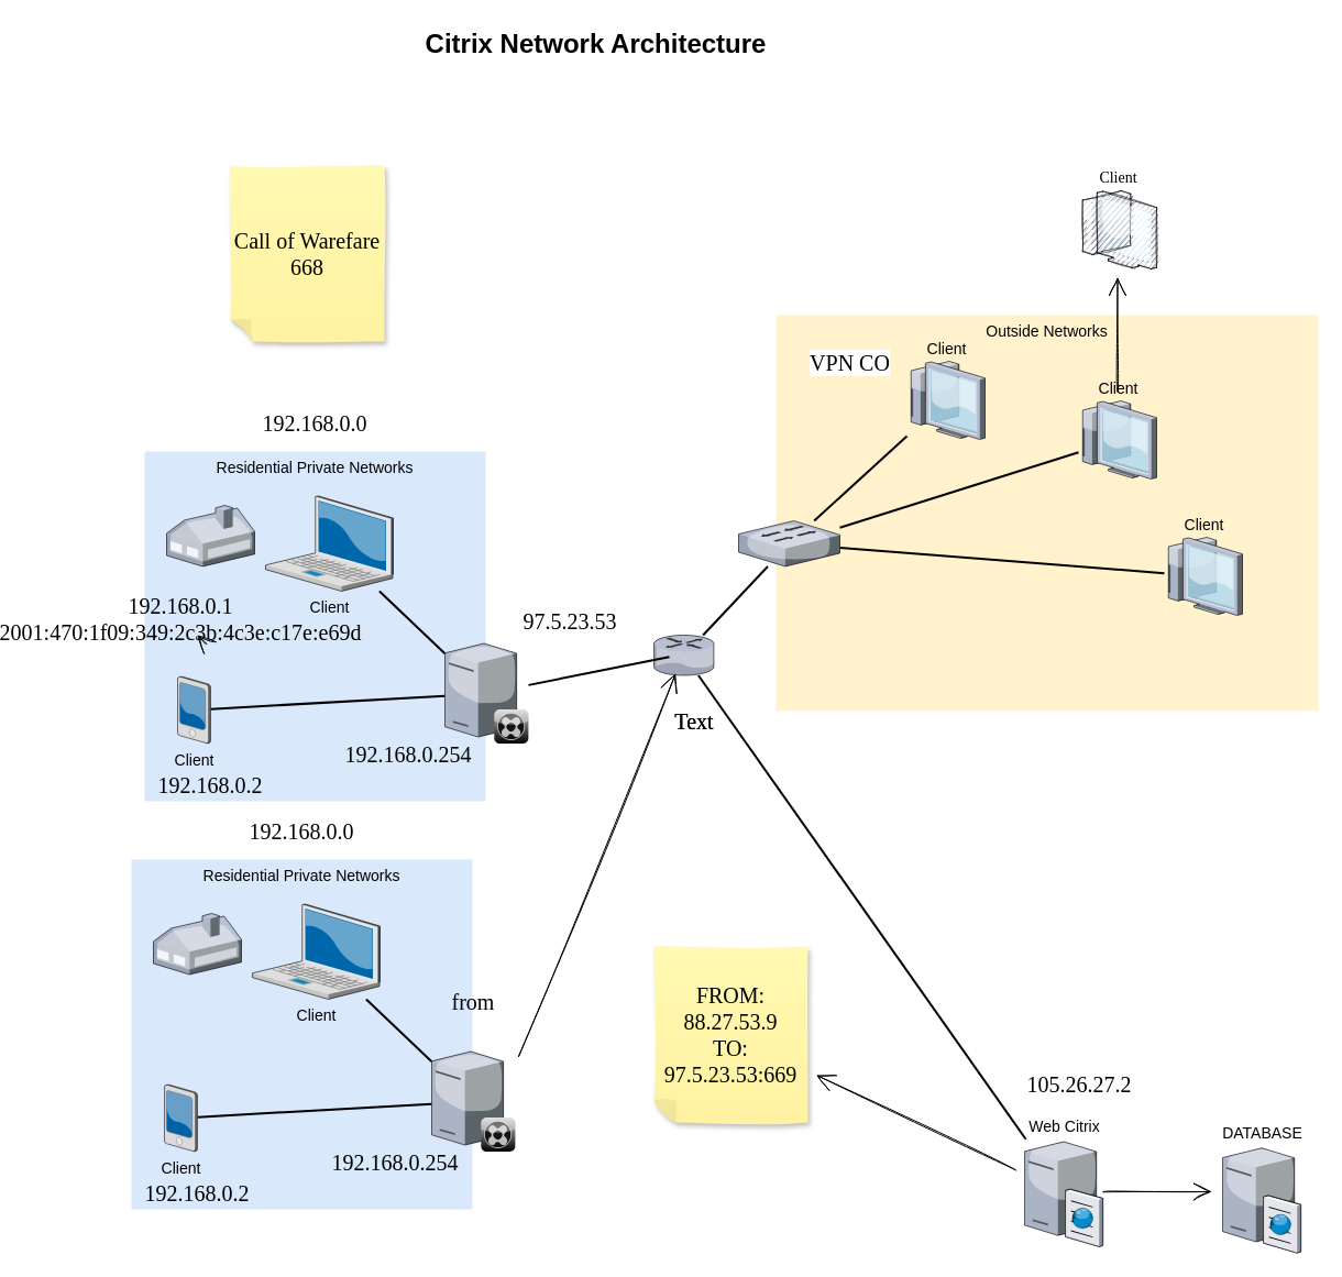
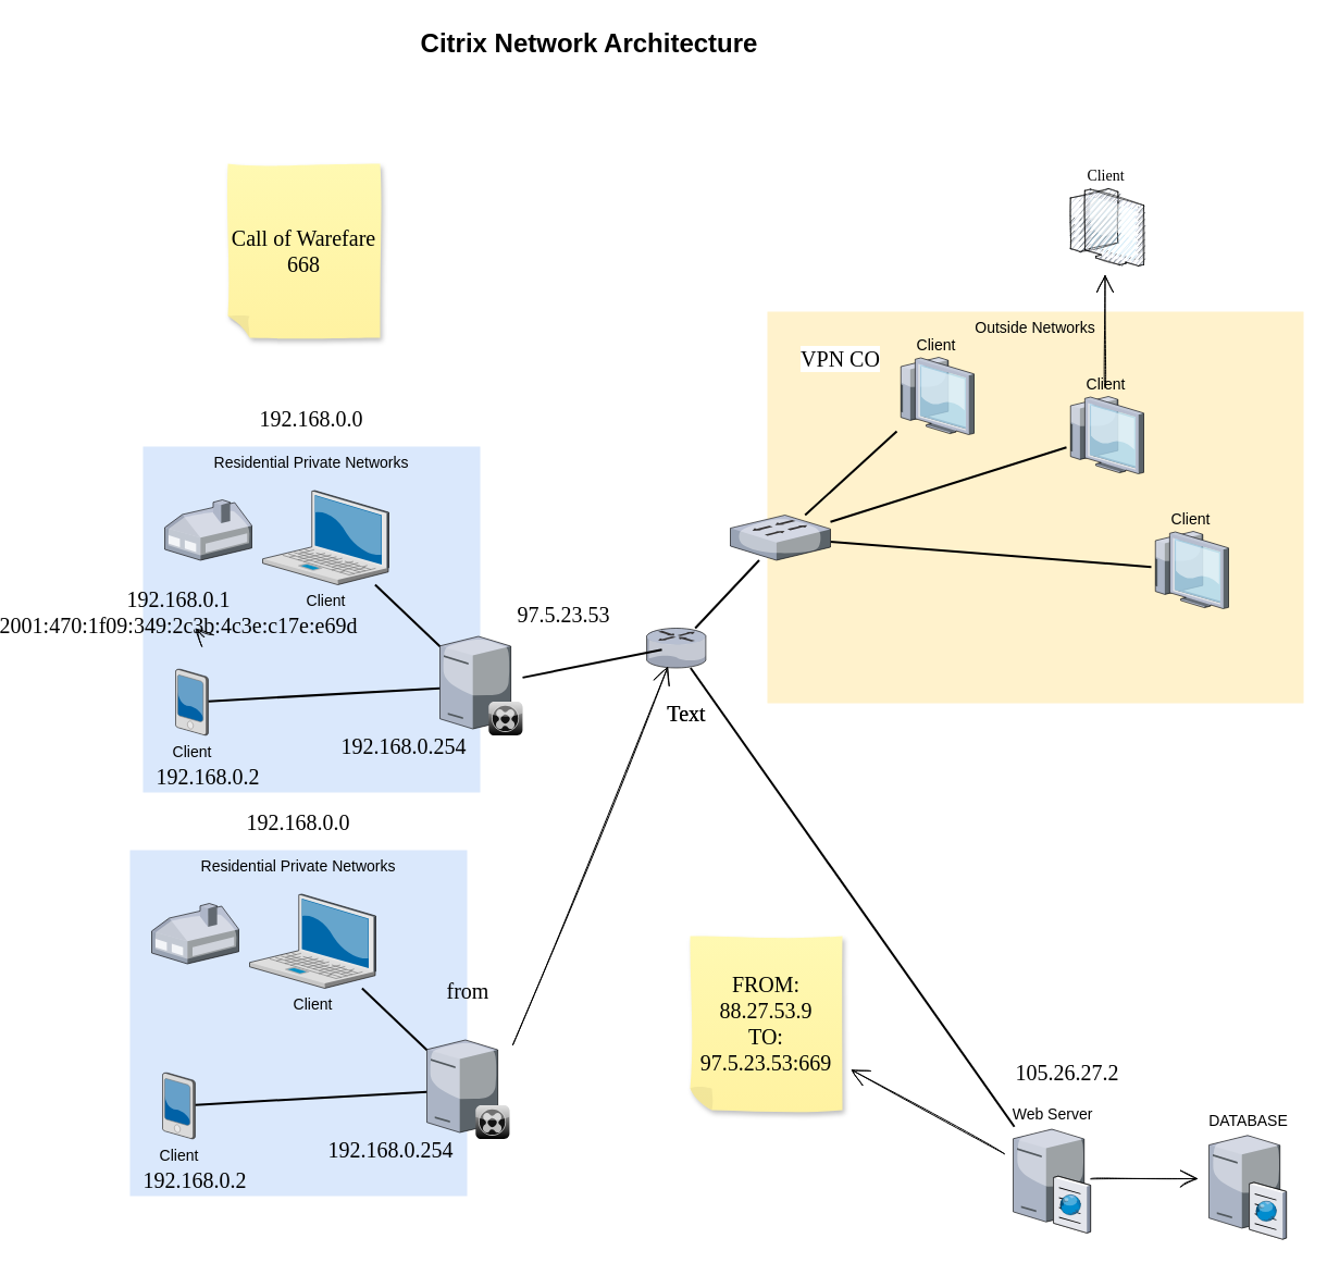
- <mxCell id="44" value="&lt;div&gt;FROM: 88.27.53.9&lt;/div&gt;&lt;div&gt;TO: 97.5.23.53:669&lt;br&gt;&lt;/div&gt;" style="shape=note;whiteSpace=wrap;html=1;backgroundOutline=1;fontColor=#000000;darkOpacity=0.05;fillColor=#FFF9B2;strokeColor=none;fillStyle=solid;direction=west;gradientDirection=north;gradientColor=#FFF2A1;shadow=1;size=20;pointerEvents=1;sketch=1;hachureGap=4;fontFamily=Architects Daughter;fontSource=https%3A%2F%2Ffonts.googleapis.com%2Fcss%3Ffamily%3DArchitects%2BDaughter;fontSize=20;" parent="1" vertex="1"><mxGeometry x="504" y="860" width="140" height="160" as="geometry" /></mxCell>
+ <mxCell id="44" value="&lt;div&gt;FROM: 88.27.53.9&lt;/div&gt;&lt;div&gt;TO: 97.5.23.53:669&lt;br&gt;&lt;/div&gt;" style="shape=note;whiteSpace=wrap;html=1;backgroundOutline=1;fontColor=#000000;darkOpacity=0.05;fillColor=#FFF9B2;strokeColor=none;fillStyle=solid;direction=west;gradientDirection=north;gradientColor=#FFF2A1;shadow=1;size=20;pointerEvents=1;sketch=1;hachureGap=4;fontFamily=Architects Daughter;fontSource=https%3A%2F%2Ffonts.googleapis.com%2Fcss%3Ffamily%3DArchitects%2BDaughter;fontSize=20;" parent="1" vertex="1"><mxGeometry x="544" y="860" width="140" height="160" as="geometry" /></mxCell>
- <mxCell id="14" value="Web Citrix" style="verticalLabelPosition=top;aspect=fixed;html=1;verticalAlign=bottom;strokeColor=none;shape=mxgraph.citrix.cache_server;fillColor=#66B2FF;gradientColor=#0066CC;fontSize=14;labelPosition=center;align=center;" parent="1" vertex="1"><mxGeometry x="841" y="1035.25" width="71" height="97.5" as="geometry" /></mxCell>
+ <mxCell id="14" value="Web Server" style="verticalLabelPosition=top;aspect=fixed;html=1;verticalAlign=bottom;strokeColor=none;shape=mxgraph.citrix.cache_server;fillColor=#66B2FF;gradientColor=#0066CC;fontSize=14;labelPosition=center;align=center;" parent="1" vertex="1"><mxGeometry x="841" y="1035.25" width="71" height="97.5" as="geometry" /></mxCell>
